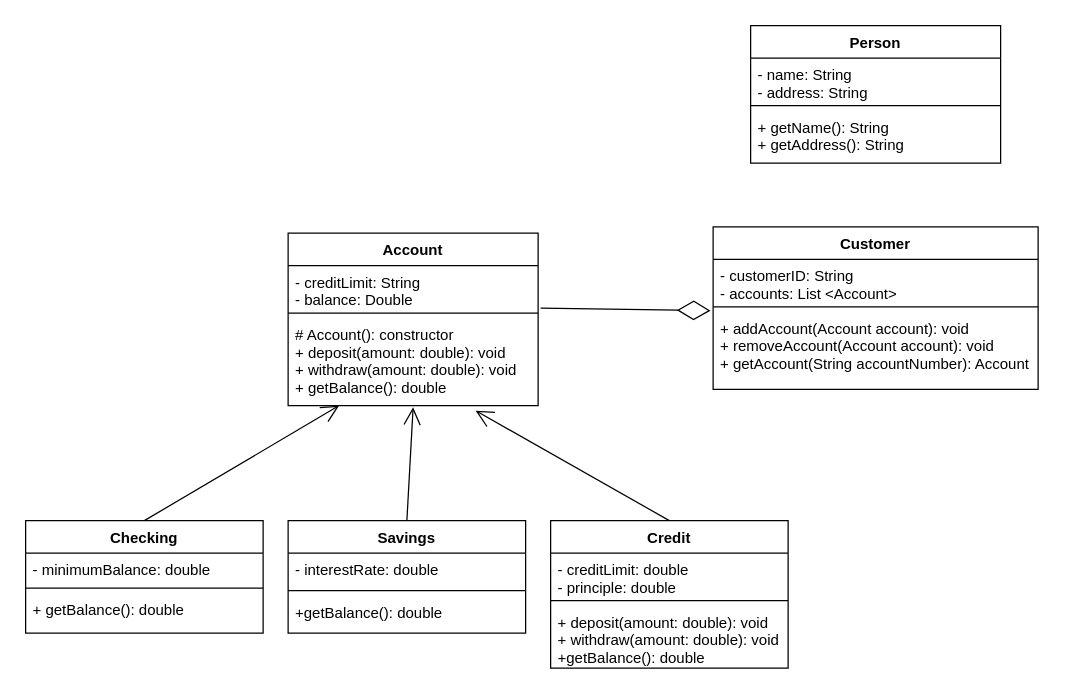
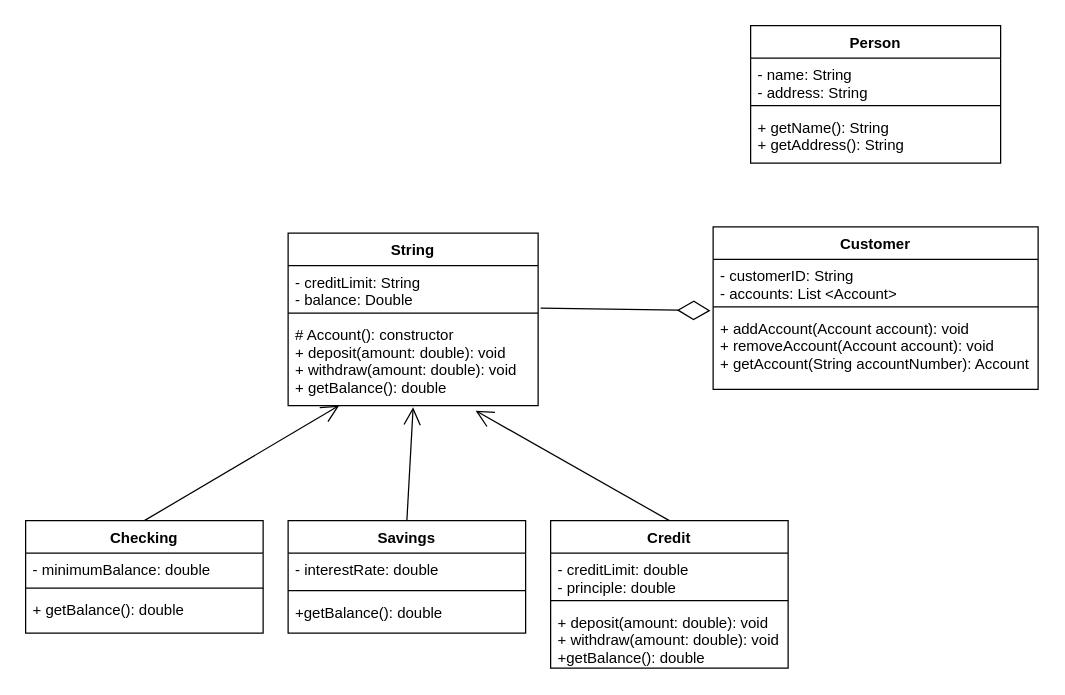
- <mxCell id="2" value="Account" style="swimlane;fontStyle=1;align=center;verticalAlign=top;childLayout=stackLayout;horizontal=1;startSize=26;horizontalStack=0;resizeParent=1;resizeParentMax=0;resizeLast=0;collapsible=1;marginBottom=0;" parent="1" vertex="1"><mxGeometry x="230" y="186" width="200" height="138" as="geometry" /></mxCell>
+ <mxCell id="2" value="String" style="swimlane;fontStyle=1;align=center;verticalAlign=top;childLayout=stackLayout;horizontal=1;startSize=26;horizontalStack=0;resizeParent=1;resizeParentMax=0;resizeLast=0;collapsible=1;marginBottom=0;" parent="1" vertex="1"><mxGeometry x="230" y="186" width="200" height="138" as="geometry" /></mxCell>
